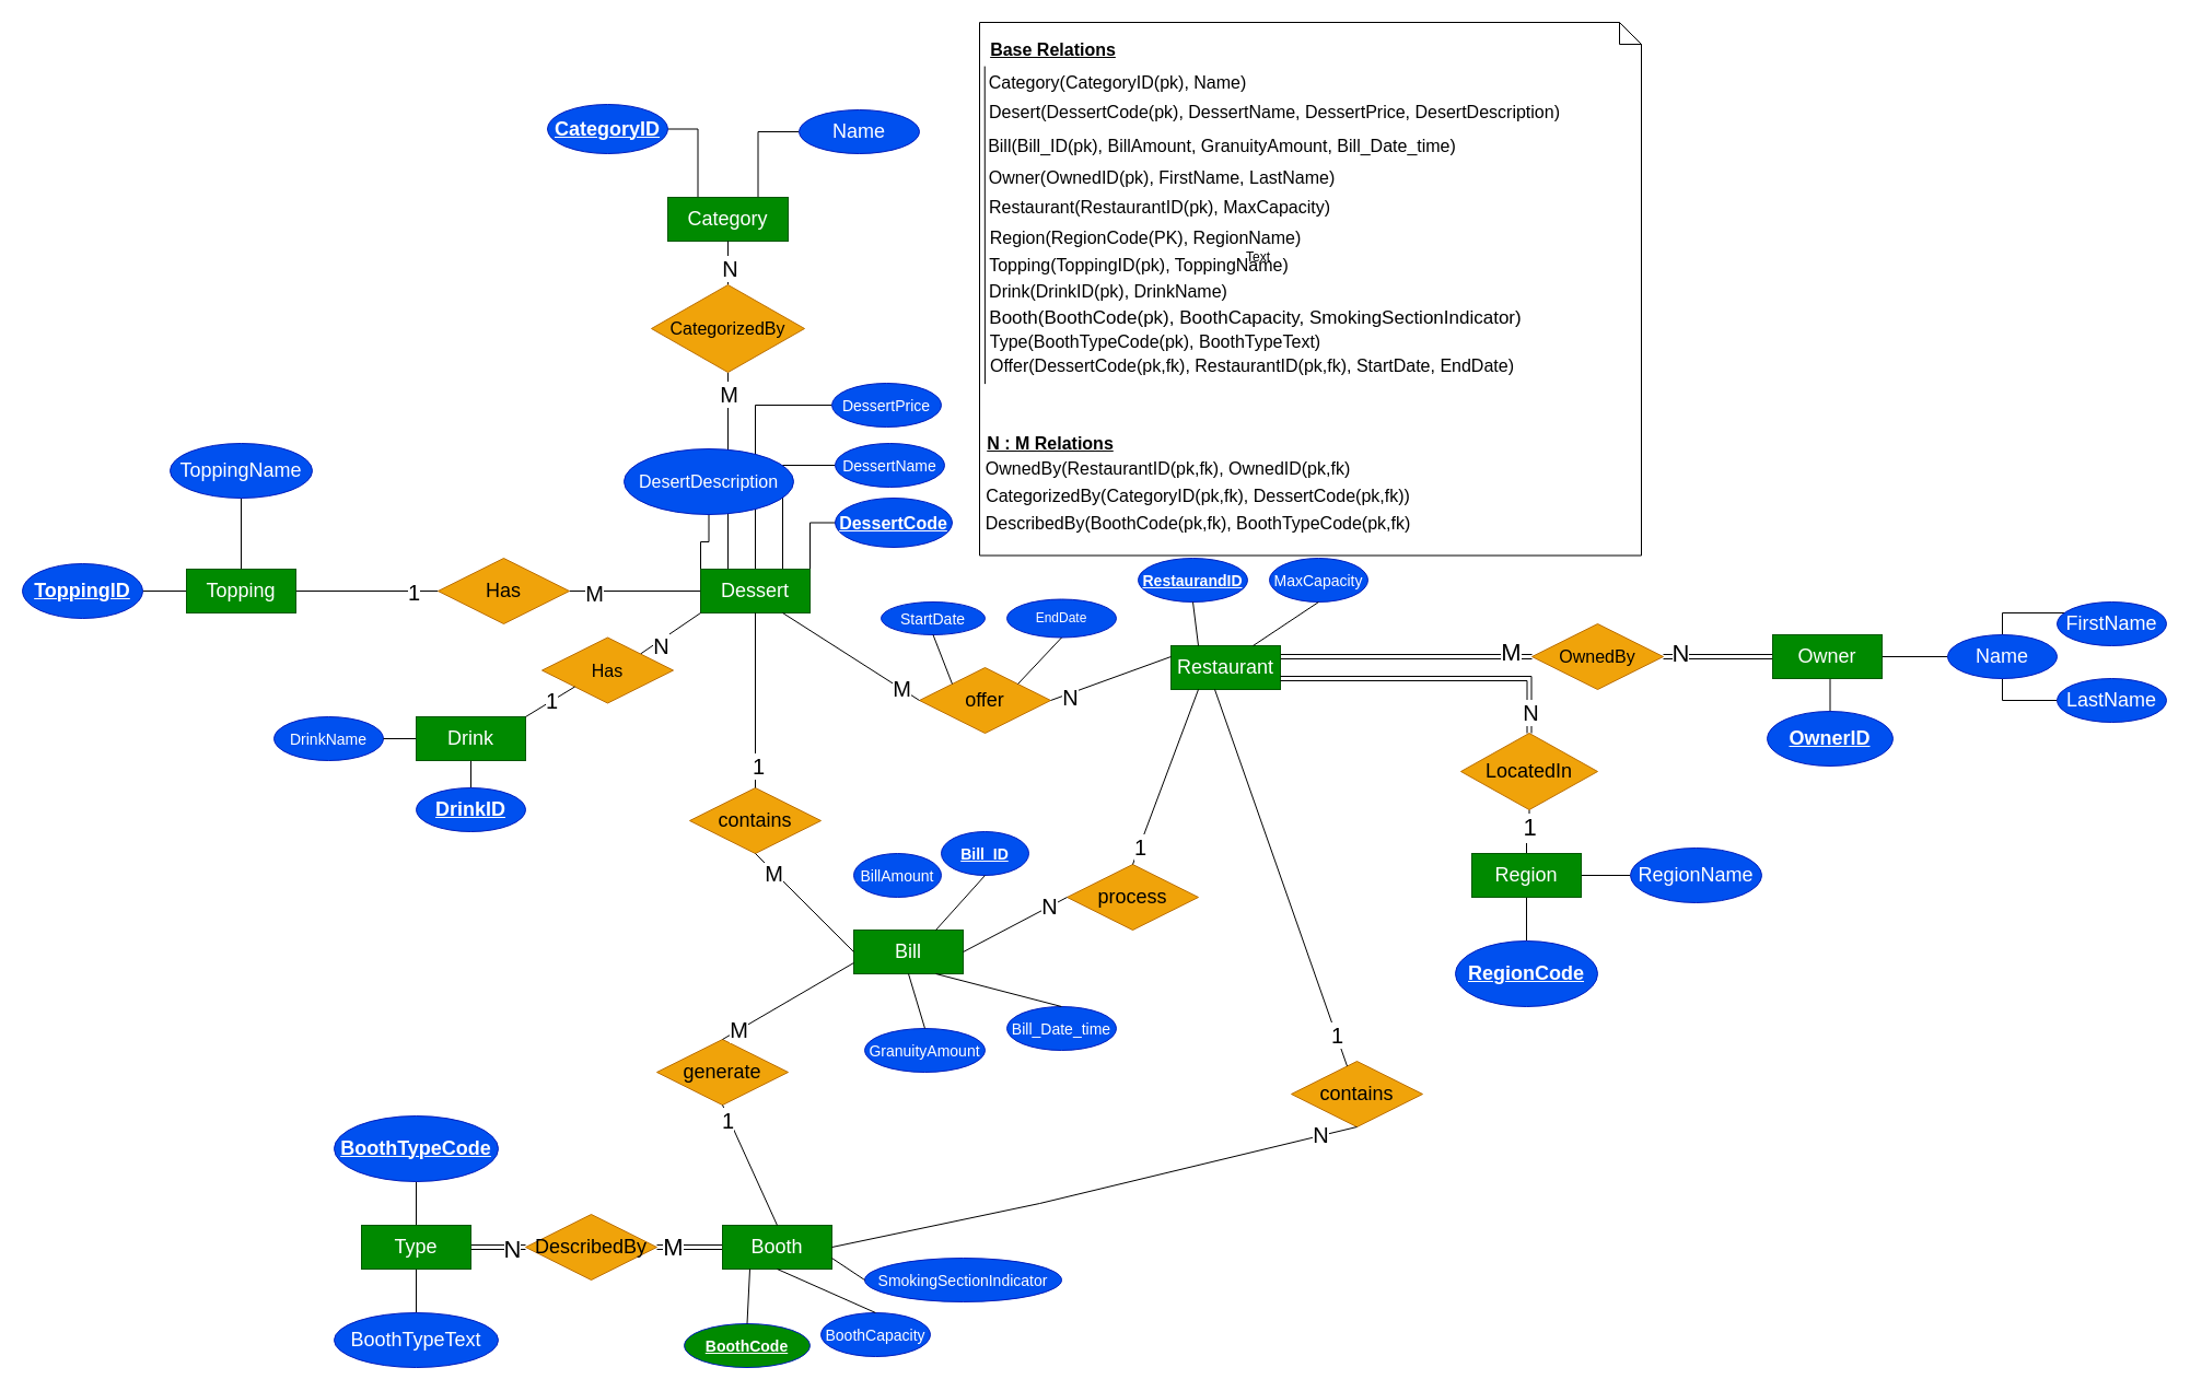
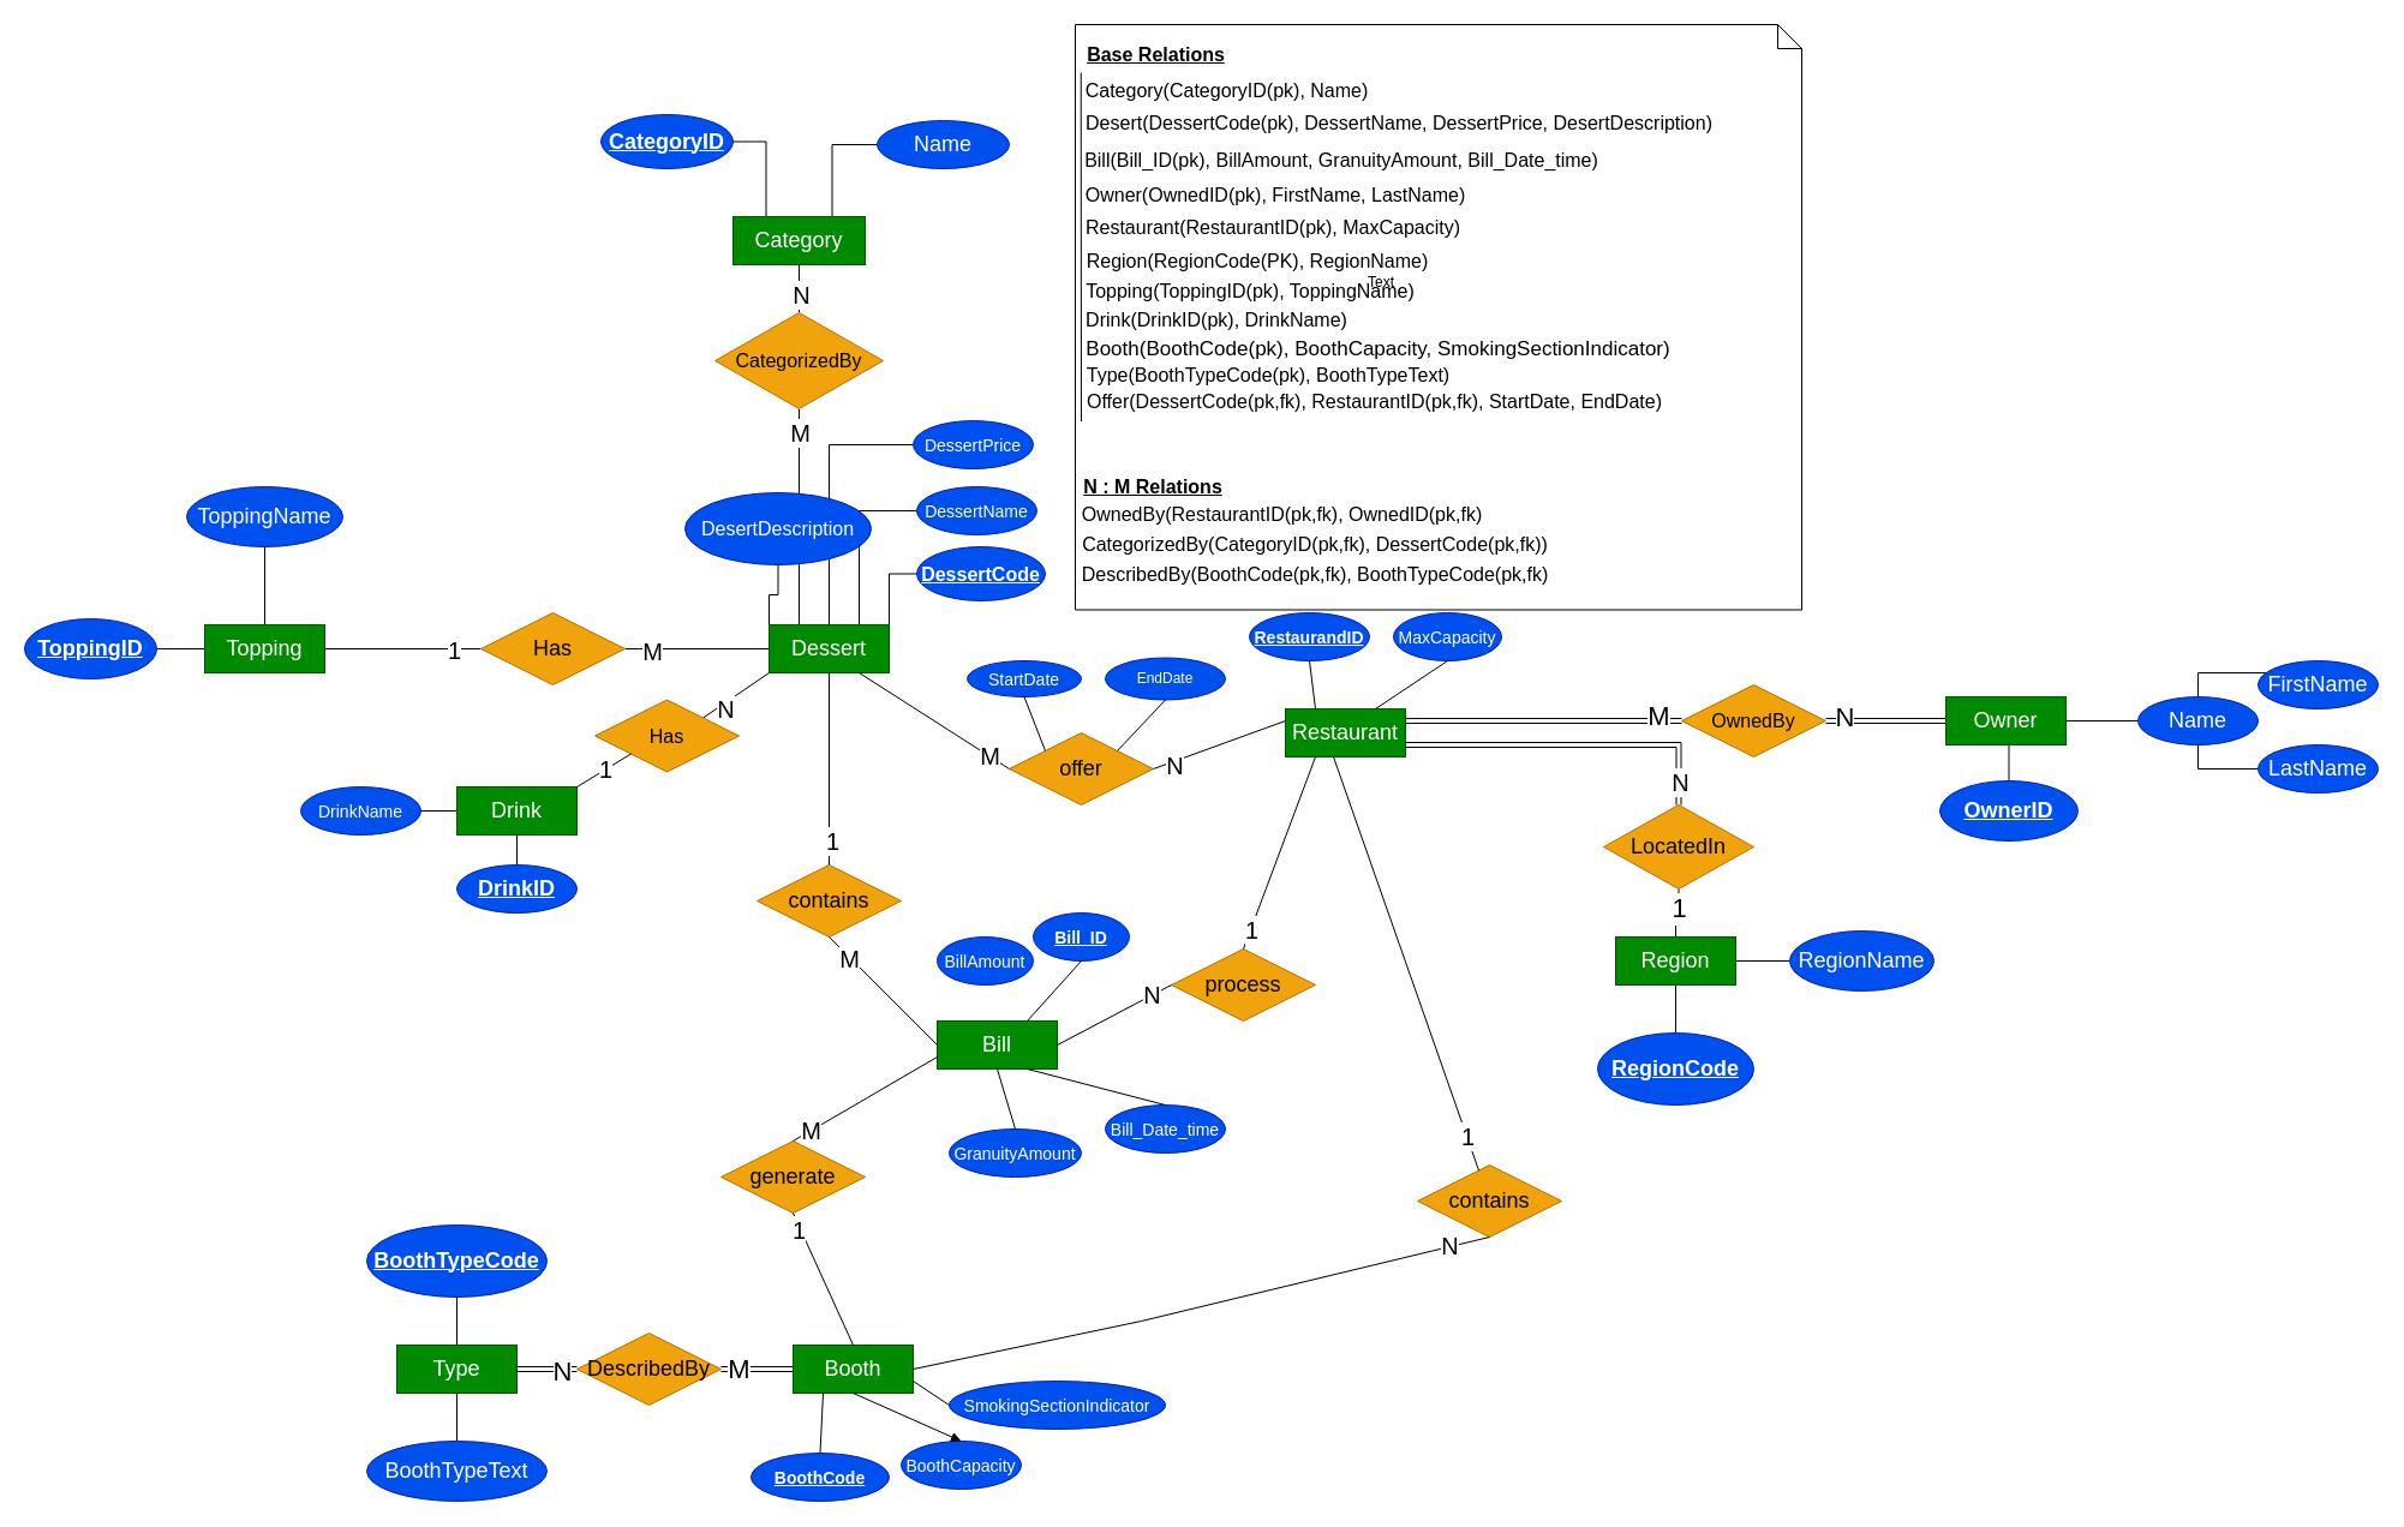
- <mxCell id="65" value="" style="endArrow=none;html=1;rounded=0;fontSize=14;entryX=0.5;entryY=0;entryDx=0;entryDy=0;exitX=0.5;exitY=1;exitDx=0;exitDy=0;" parent="1" source="5" target="62" edge="1"><mxGeometry relative="1" as="geometry"><mxPoint x="910" y="990" as="sourcePoint" /><mxPoint x="1070" y="990" as="targetPoint" /></mxGeometry></mxCell>
+ <mxCell id="65" value="" style="endArrow=block;html=1;rounded=0;fontSize=14;entryX=0.5;entryY=0;entryDx=0;entryDy=0;exitX=0.5;exitY=1;exitDx=0;exitDy=0;" parent="1" source="5" target="62" edge="1"><mxGeometry relative="1" as="geometry"><mxPoint x="910" y="990" as="sourcePoint" /><mxPoint x="1070" y="990" as="targetPoint" /></mxGeometry></mxCell>
- <mxCell id="61" value="&lt;font style=&quot;font-size: 14px&quot;&gt;&lt;b&gt;&lt;u&gt;BoothCode&lt;/u&gt;&lt;/b&gt;&lt;/font&gt;" style="ellipse;whiteSpace=wrap;html=1;align=center;fontSize=18;fillColor=#008a00;fontColor=#ffffff;strokeColor=#001DBC;" parent="1" vertex="1"><mxGeometry x="625" y="1210" width="115" height="40" as="geometry" /></mxCell>
+ <mxCell id="61" value="&lt;font style=&quot;font-size: 14px&quot;&gt;&lt;b&gt;&lt;u&gt;BoothCode&lt;/u&gt;&lt;/b&gt;&lt;/font&gt;" style="ellipse;whiteSpace=wrap;html=1;align=center;fontSize=18;fillColor=#0050ef;fontColor=#ffffff;strokeColor=#001DBC;" parent="1" vertex="1"><mxGeometry x="625" y="1210" width="115" height="40" as="geometry" /></mxCell>
